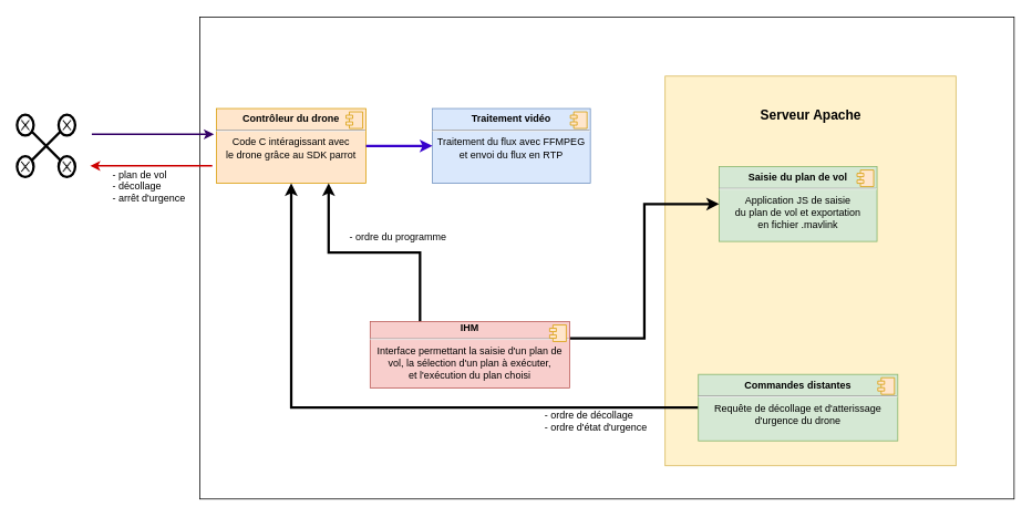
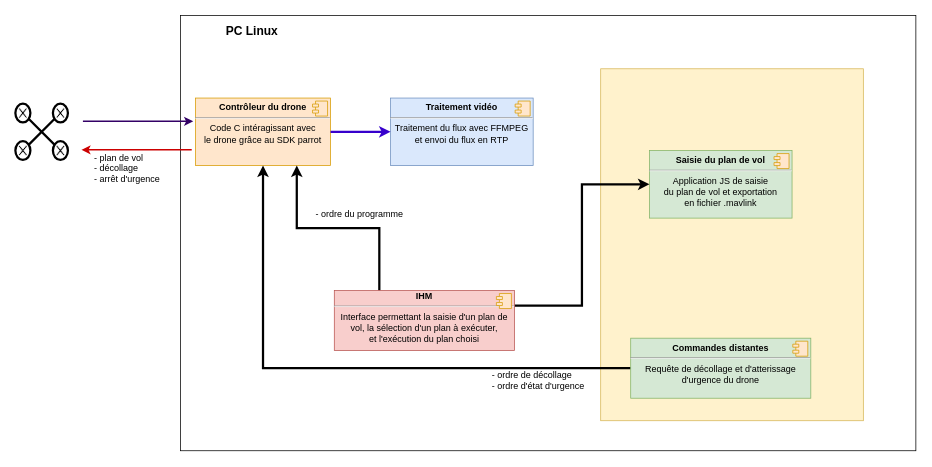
+ <mxCell id="29" value="&lt;b&gt;&lt;font style=&quot;font-size: 16px&quot;&gt;PC Linux&lt;/font&gt;&lt;/b&gt;" style="text;html=1;strokeColor=none;fillColor=none;align=center;verticalAlign=middle;whiteSpace=wrap;rounded=0;" parent="1" vertex="1"><mxGeometry x="287.5" y="29.5" width="95" height="20" as="geometry" /></mxCell>
- <mxCell id="23" value="&lt;font style=&quot;font-size: 16px&quot;&gt;&lt;b&gt;&lt;font style=&quot;font-size: 16px&quot;&gt;Serveur Apache&lt;/font&gt;&lt;/b&gt;&lt;/font&gt;" style="text;html=1;strokeColor=none;fillColor=none;align=center;verticalAlign=middle;whiteSpace=wrap;rounded=0;" parent="1" vertex="1"><mxGeometry x="907.5" y="124" width="135" height="27" as="geometry" /></mxCell>
- <mxCell id="13" value="&lt;div&gt;&amp;nbsp;- plan de vol&lt;/div&gt;&lt;div&gt;&amp;nbsp;- décollage&lt;/div&gt;&lt;div&gt;&amp;nbsp;- arrêt d'urgence&lt;/div&gt;&lt;div&gt;&lt;br&gt;&lt;/div&gt;" style="text;html=1;resizable=0;points=[];autosize=1;align=left;verticalAlign=top;spacingTop=-4;" parent="1" vertex="1"><mxGeometry x="130" y="199.5" width="110" height="60" as="geometry" /></mxCell>
+ <mxCell id="13" value="&lt;div&gt;&amp;nbsp;- plan de vol&lt;/div&gt;&lt;div&gt;&amp;nbsp;- décollage&lt;/div&gt;&lt;div&gt;&amp;nbsp;- arrêt d'urgence&lt;/div&gt;&lt;div&gt;&lt;br&gt;&lt;/div&gt;" style="text;html=1;resizable=0;points=[];autosize=1;align=left;verticalAlign=top;spacingTop=-4;" parent="1" vertex="1"><mxGeometry x="120" y="199.5" width="110" height="60" as="geometry" /></mxCell>
